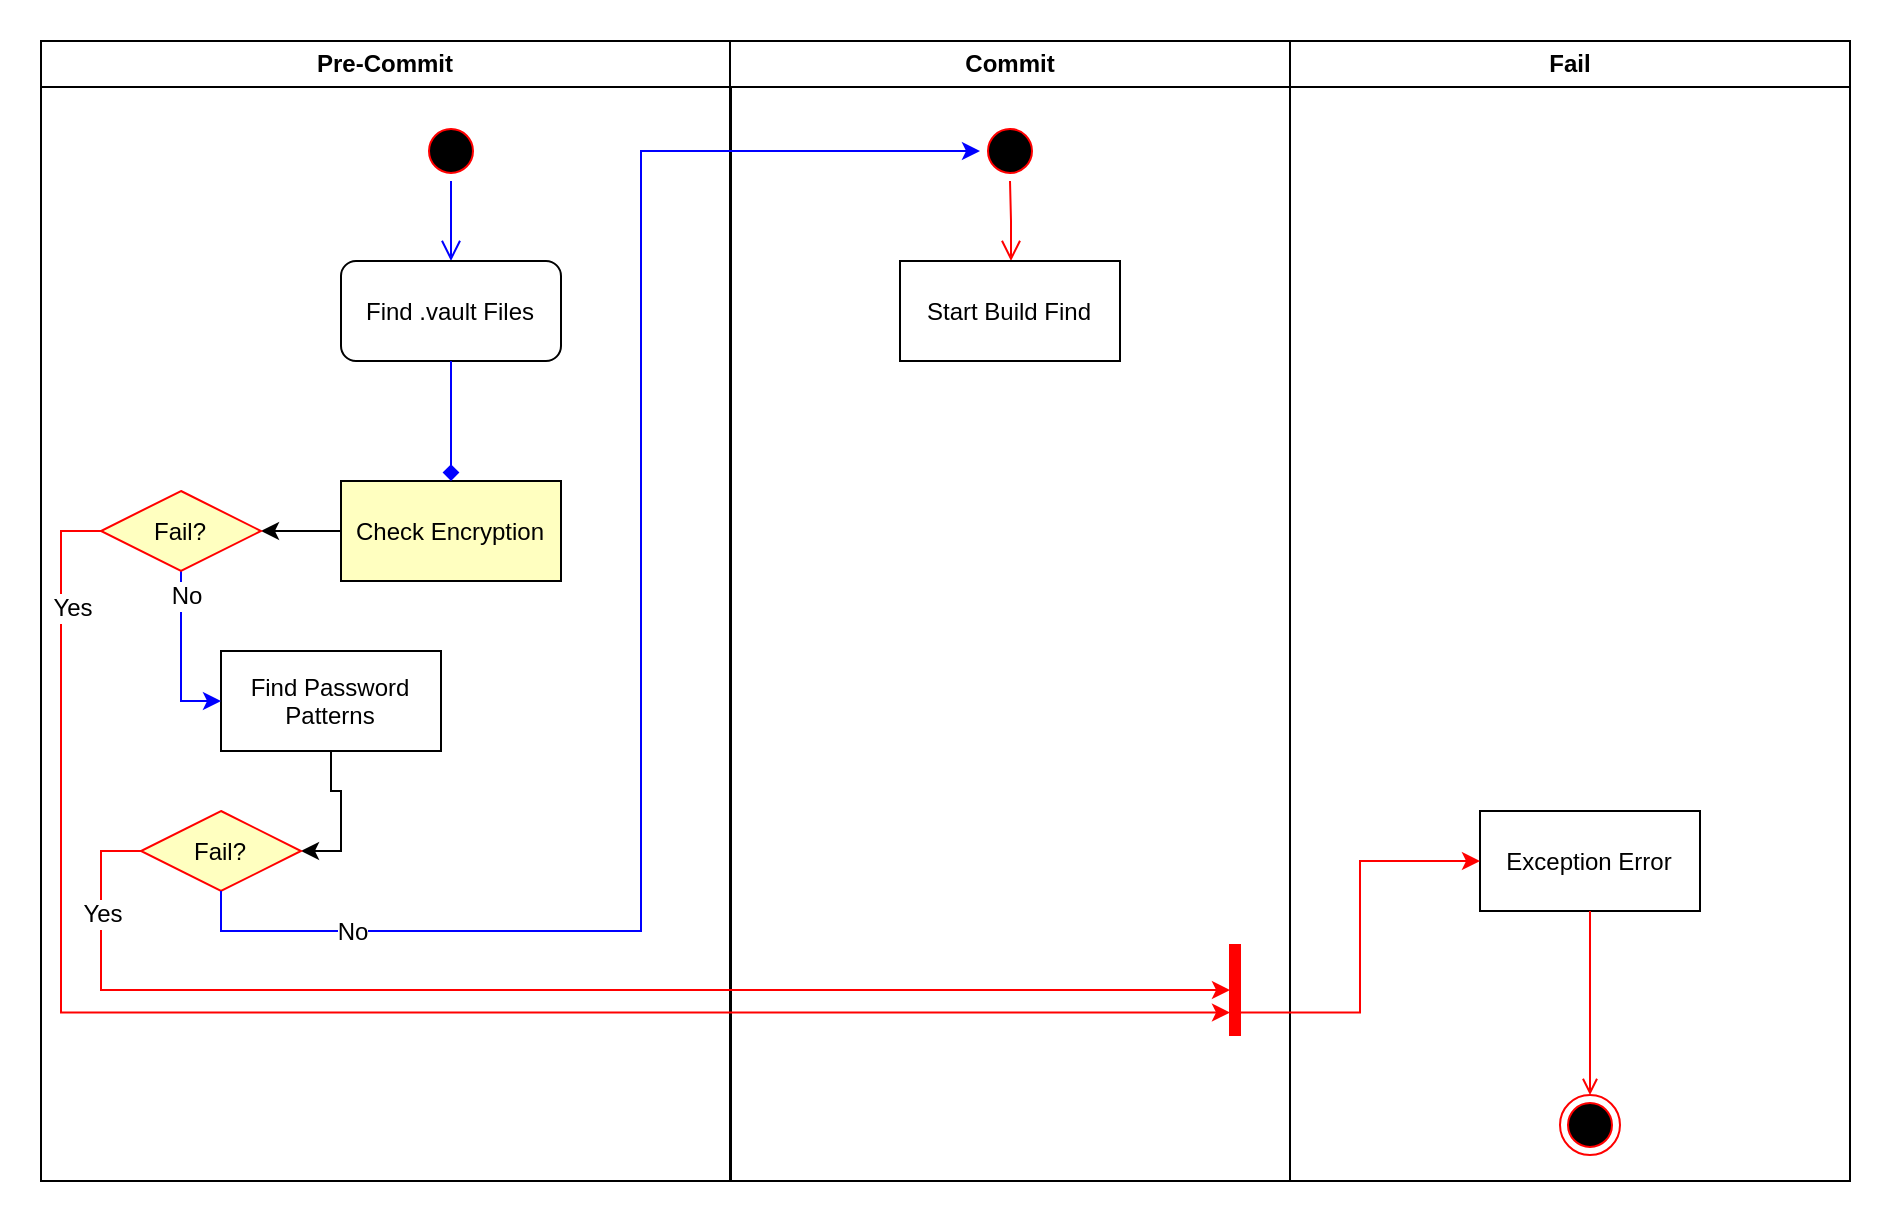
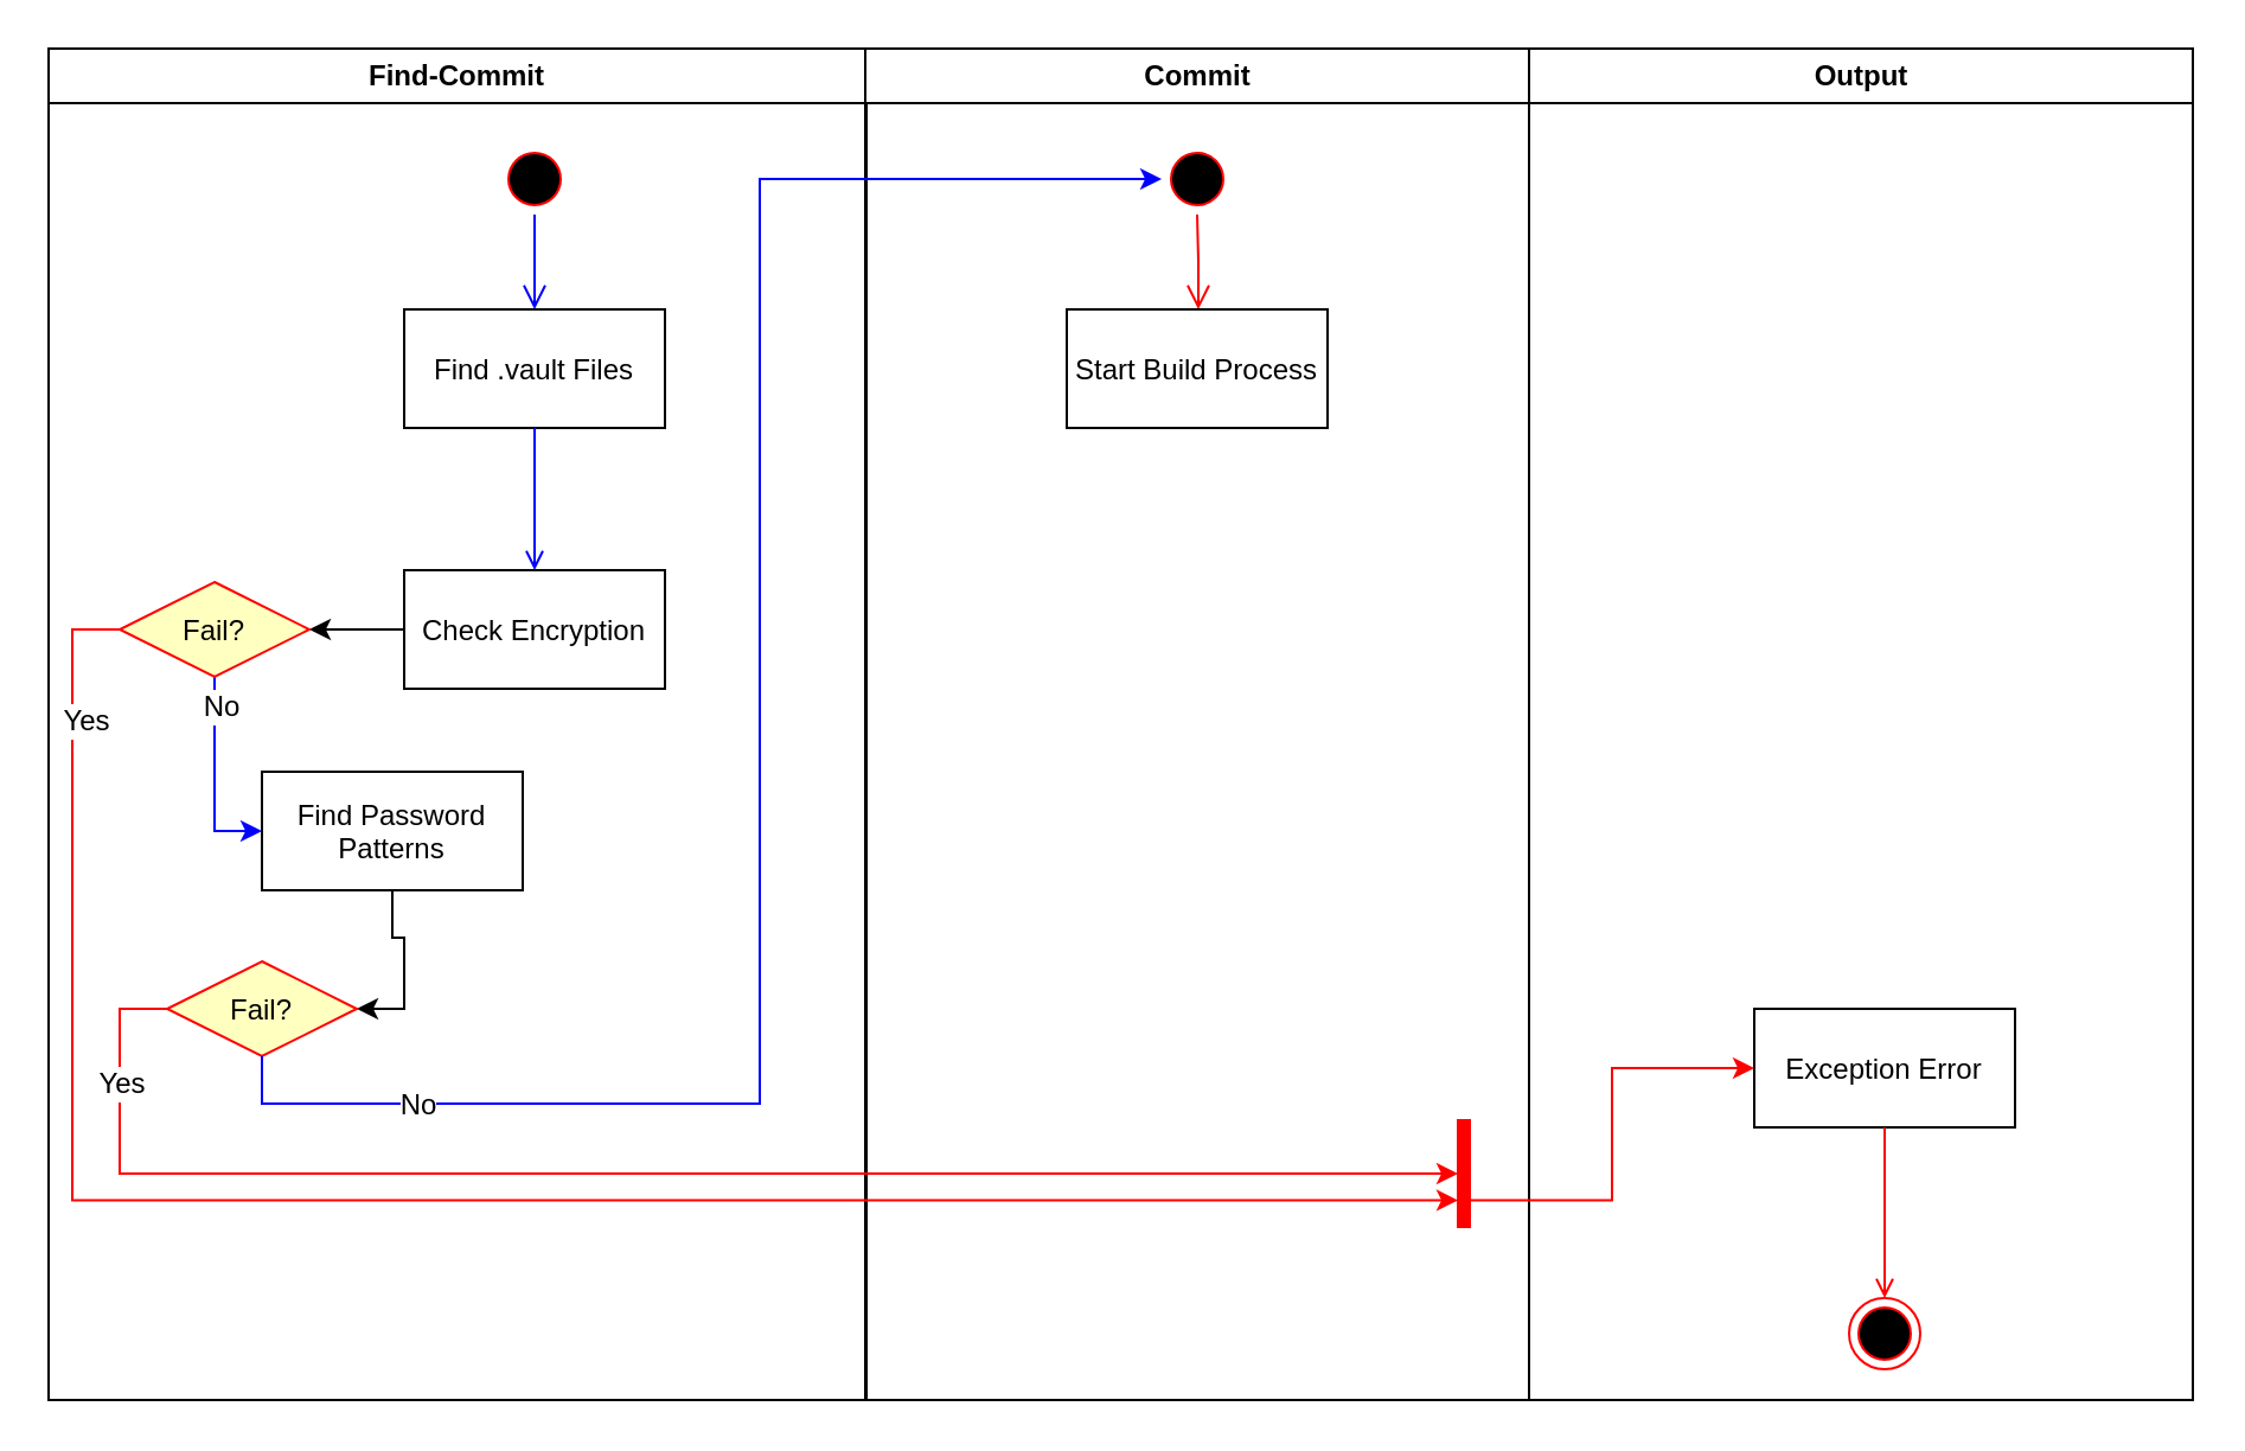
- <mxCell id="2" value="Pre-Commit" style="swimlane;whiteSpace=wrap" parent="1" vertex="1"><mxGeometry x="20" y="20" width="345" height="570" as="geometry" /></mxCell>
+ <mxCell id="2" value="Find-Commit" style="swimlane;whiteSpace=wrap" parent="1" vertex="1"><mxGeometry x="20" y="20" width="345" height="570" as="geometry" /></mxCell>
- <mxCell id="20" value="Fail" style="swimlane;whiteSpace=wrap" parent="1" vertex="1"><mxGeometry x="644.5" y="20" width="280" height="570" as="geometry" /></mxCell>
+ <mxCell id="20" value="Output" style="swimlane;whiteSpace=wrap" parent="1" vertex="1"><mxGeometry x="644.5" y="20" width="280" height="570" as="geometry" /></mxCell>
- <mxCell id="5" value="Find .vault Files" style="rounded=1;" parent="2" vertex="1"><mxGeometry x="150" y="110" width="110" height="50" as="geometry" /></mxCell>
+ <mxCell id="5" value="Find .vault Files" style="" parent="2" vertex="1"><mxGeometry x="150" y="110" width="110" height="50" as="geometry" /></mxCell>
- <mxCell id="18" value="Start Build Find" style="" parent="15" vertex="1"><mxGeometry x="85" y="110" width="110" height="50" as="geometry" /></mxCell>
+ <mxCell id="18" value="Start Build Process" style="" parent="15" vertex="1"><mxGeometry x="85" y="110" width="110" height="50" as="geometry" /></mxCell>
- <mxCell id="8" value="" style="endArrow=diamond;strokeColor=#0000FF;endFill=1;rounded=0;" parent="2" source="5" target="7" edge="1"><mxGeometry relative="1" as="geometry" /></mxCell>
+ <mxCell id="8" value="" style="endArrow=open;strokeColor=#0000FF;endFill=1;rounded=0" parent="2" source="5" target="7" edge="1"><mxGeometry relative="1" as="geometry" /></mxCell>
- <mxCell id="7" value="Check Encryption" style="fillColor=#ffffc0;" parent="2" vertex="1"><mxGeometry x="150" y="220" width="110" height="50" as="geometry" /></mxCell>
+ <mxCell id="7" value="Check Encryption" style="" parent="2" vertex="1"><mxGeometry x="150" y="220" width="110" height="50" as="geometry" /></mxCell>
- <mxCell id="21" value="Exception Error" style="" parent="20" vertex="1"><mxGeometry x="95" y="385" width="110" height="50" as="geometry" /></mxCell>
+ <mxCell id="21" value="Exception Error" style="" parent="20" vertex="1"><mxGeometry x="95" y="405" width="110" height="50" as="geometry" /></mxCell>
